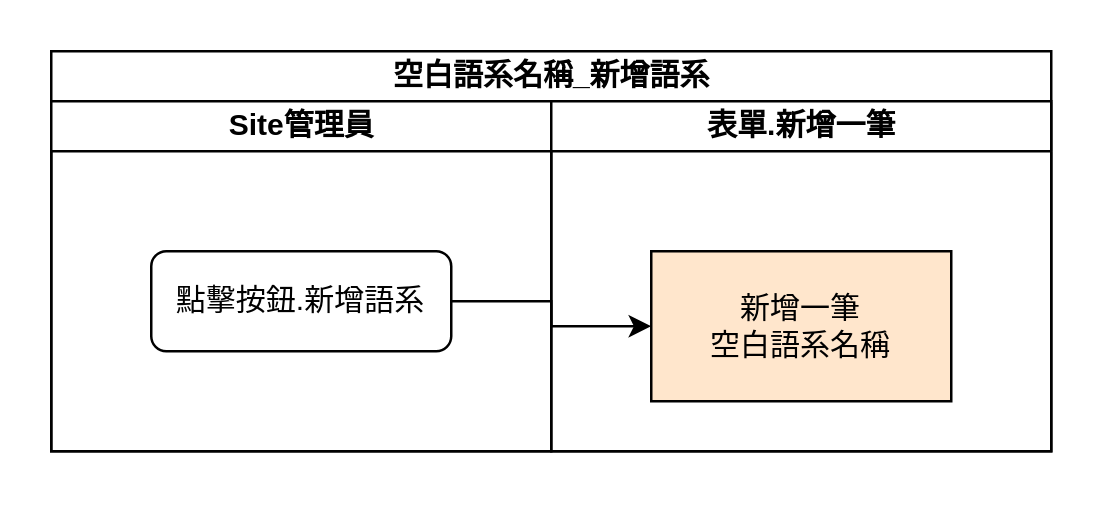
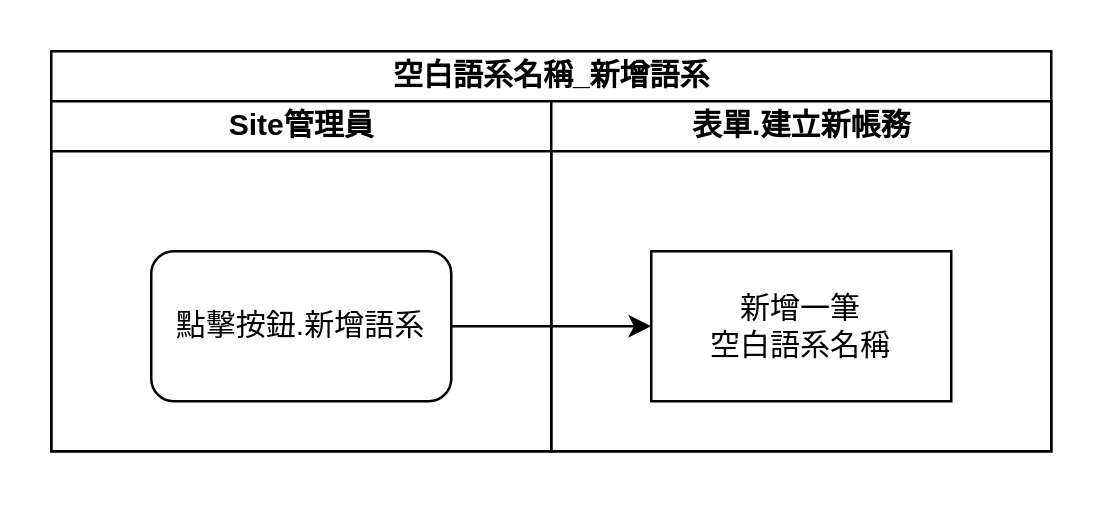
- <mxCell id="5" value="表單.新增一筆" style="swimlane;html=1;startSize=20;" parent="2" vertex="1"><mxGeometry x="200" y="20" width="200" height="140" as="geometry" /></mxCell>
+ <mxCell id="5" value="表單.建立新帳務" style="swimlane;html=1;startSize=20;" parent="2" vertex="1"><mxGeometry x="200" y="20" width="200" height="140" as="geometry" /></mxCell>
- <mxCell id="4" value="點擊按鈕.新增語系" style="rounded=1;whiteSpace=wrap;html=1;" parent="3" vertex="1"><mxGeometry x="40" y="60" width="120" height="40" as="geometry" /></mxCell>
+ <mxCell id="4" value="點擊按鈕.新增語系" style="rounded=1;whiteSpace=wrap;html=1;" parent="3" vertex="1"><mxGeometry x="40" y="60" width="120" height="60" as="geometry" /></mxCell>
- <mxCell id="6" value="新增一筆&lt;br&gt;空白語系名稱" style="rounded=0;whiteSpace=wrap;html=1;fillColor=#ffe6cc;" parent="5" vertex="1"><mxGeometry x="40" y="60" width="120" height="60" as="geometry" /></mxCell>
+ <mxCell id="6" value="新增一筆&lt;br&gt;空白語系名稱" style="rounded=0;whiteSpace=wrap;html=1;" parent="5" vertex="1"><mxGeometry x="40" y="60" width="120" height="60" as="geometry" /></mxCell>
